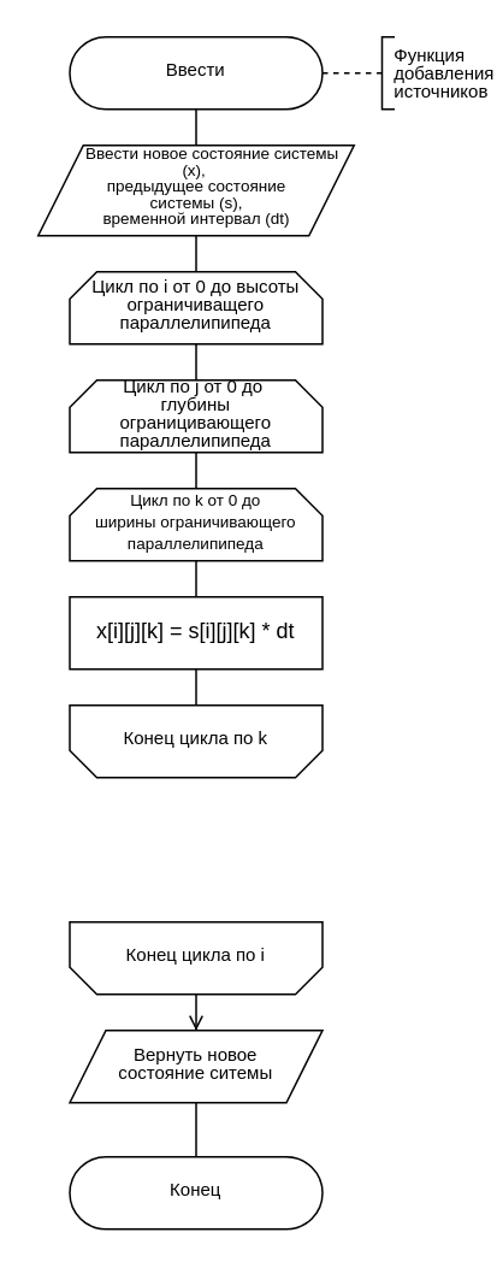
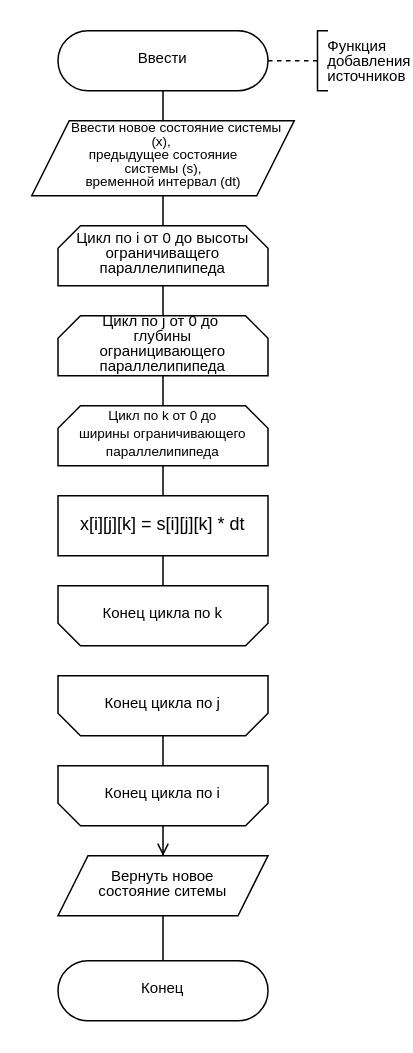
+ <mxCell id="16" value="&lt;p style=&quot;line-height: 1&quot;&gt;Конец цикла по j&lt;/p&gt;" style="strokeWidth=1;html=1;shape=stencil(rVTBUoMwEP2aXJmQtDN6dBCPvXjwnNJVMk2zTMBW/96FBS0itEYZZmDfwnt52d0IndWlqUAo6c0BhL4XSjnEKvc7eiO4ZGwlOTxxmA6xqSsoGgaPJlizdcCZugm4h5PdNT2F9SUE27RZnQt5R9+0t84K9J5ILPp6lDnLE5mxnv6Vb0wmkzXLvPcxRxUpHKCBMEK/rG0YEOohWim9TukxQmnsaNC9pPT0e6U0TimP2T35rVDJzZU7uIkwJpPbaLkZdzojZK5FdbY1xf4l4CvNy0+LfLbOFegwUMjPTkwoLftr2WRl2vGZJIb0AY8w20BLzAOBs/6M4HOs/49CrSM41LiIq5h1/J0ixkjhsIaFehI+KWmHzvQRdRAGuNBgfNTO9e6EoEP52O+ADw==);whiteSpace=wrap;fontSize=10;fontFamily=Helvetica;spacingLeft=10;spacingRight=10;spacingBottom=4;aspect=fixed;" parent="1" vertex="1"><mxGeometry x="38" y="450" width="140" height="40" as="geometry" /></mxCell>
+ <mxCell id="15" value="" style="edgeStyle=orthogonalEdgeStyle;rounded=0;orthogonalLoop=1;jettySize=auto;html=1;endArrow=none;endFill=0;fontFamily=Helvetica;" parent="1" source="16" target="18" edge="1"><mxGeometry relative="1" as="geometry" /></mxCell>
